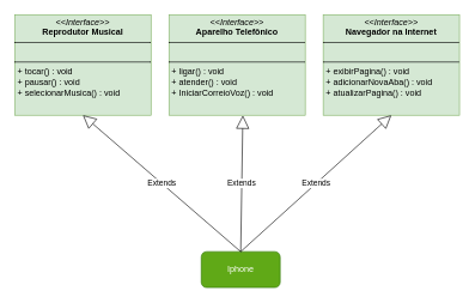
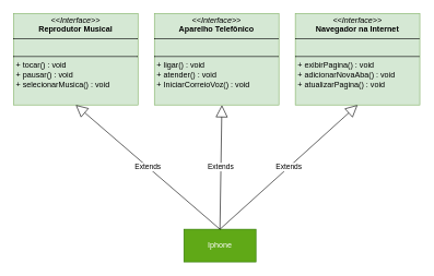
- <mxCell id="5" value="Iphone" style="html=1;whiteSpace=wrap;fillColor=#60a917;fontColor=#ffffff;strokeColor=#2D7600;rounded=1;" parent="1" vertex="1"><mxGeometry x="280" y="350" width="110" height="50" as="geometry" /></mxCell>
+ <mxCell id="5" value="Iphone" style="html=1;whiteSpace=wrap;fillColor=#60a917;fontColor=#ffffff;strokeColor=#2D7600;" parent="1" vertex="1"><mxGeometry x="280" y="350" width="110" height="50" as="geometry" /></mxCell>
